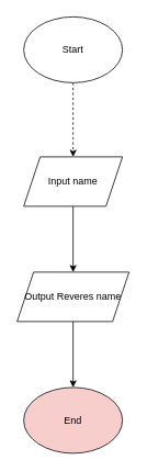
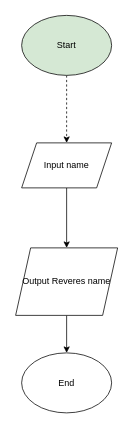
- <mxCell id="3" value="Start" style="ellipse;whiteSpace=wrap;html=1;" vertex="1" parent="1"><mxGeometry x="28" y="20" width="120" height="80" as="geometry" /></mxCell>
+ <mxCell id="3" value="Start" style="ellipse;whiteSpace=wrap;html=1;fillColor=#d5e8d4;" vertex="1" parent="1"><mxGeometry x="28" y="20" width="120" height="80" as="geometry" /></mxCell>
- <mxCell id="7" value="Output Reveres name" style="shape=parallelogram;perimeter=parallelogramPerimeter;whiteSpace=wrap;html=1;fixedSize=1;" vertex="1" parent="1"><mxGeometry x="20" y="330" width="136" height="60" as="geometry" /></mxCell>
+ <mxCell id="7" value="Output Reveres name" style="shape=parallelogram;perimeter=parallelogramPerimeter;whiteSpace=wrap;html=1;fixedSize=1;" vertex="1" parent="1"><mxGeometry x="20" y="330" width="136" height="90" as="geometry" /></mxCell>
- <mxCell id="8" value="End" style="ellipse;whiteSpace=wrap;html=1;fillColor=#f8cecc;" vertex="1" parent="1"><mxGeometry x="28" y="470" width="120" height="80" as="geometry" /></mxCell>
+ <mxCell id="8" value="End" style="ellipse;whiteSpace=wrap;html=1;" vertex="1" parent="1"><mxGeometry x="28" y="470" width="120" height="80" as="geometry" /></mxCell>
